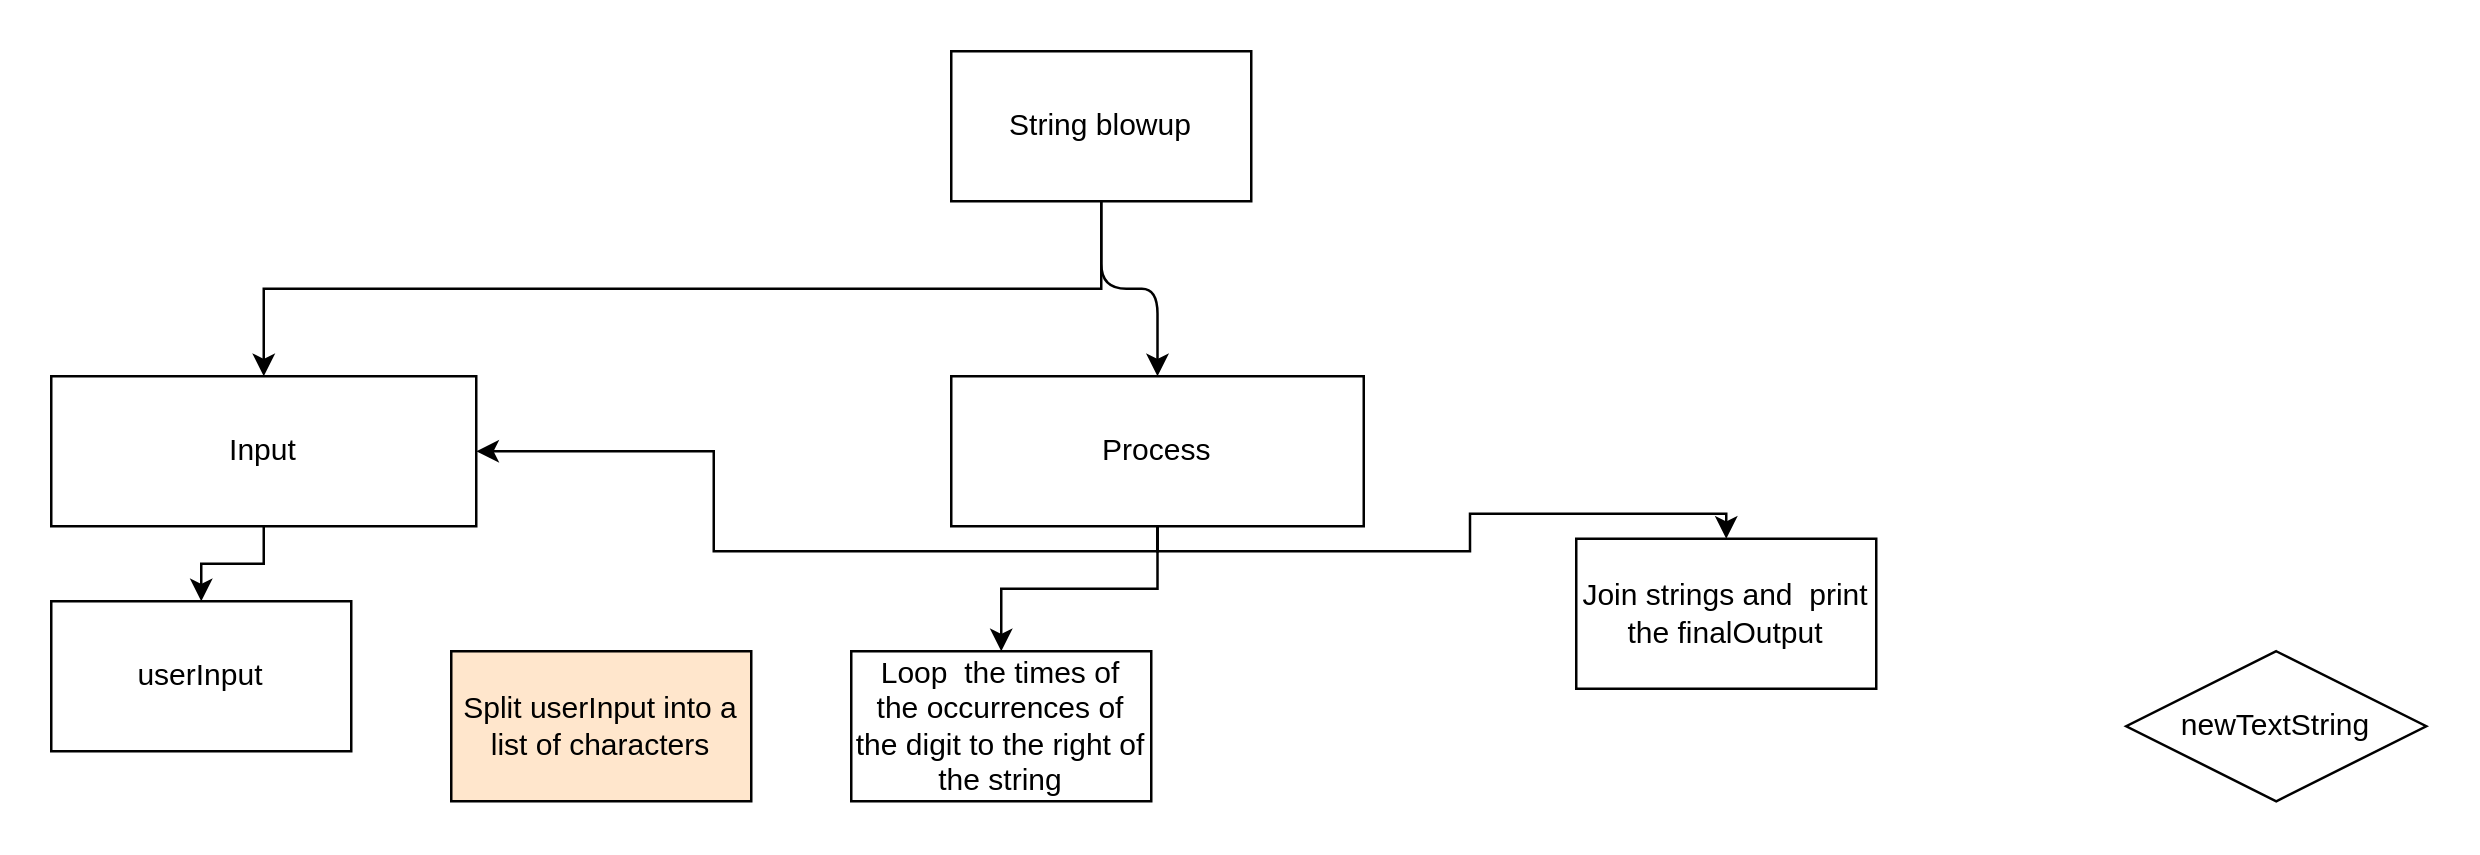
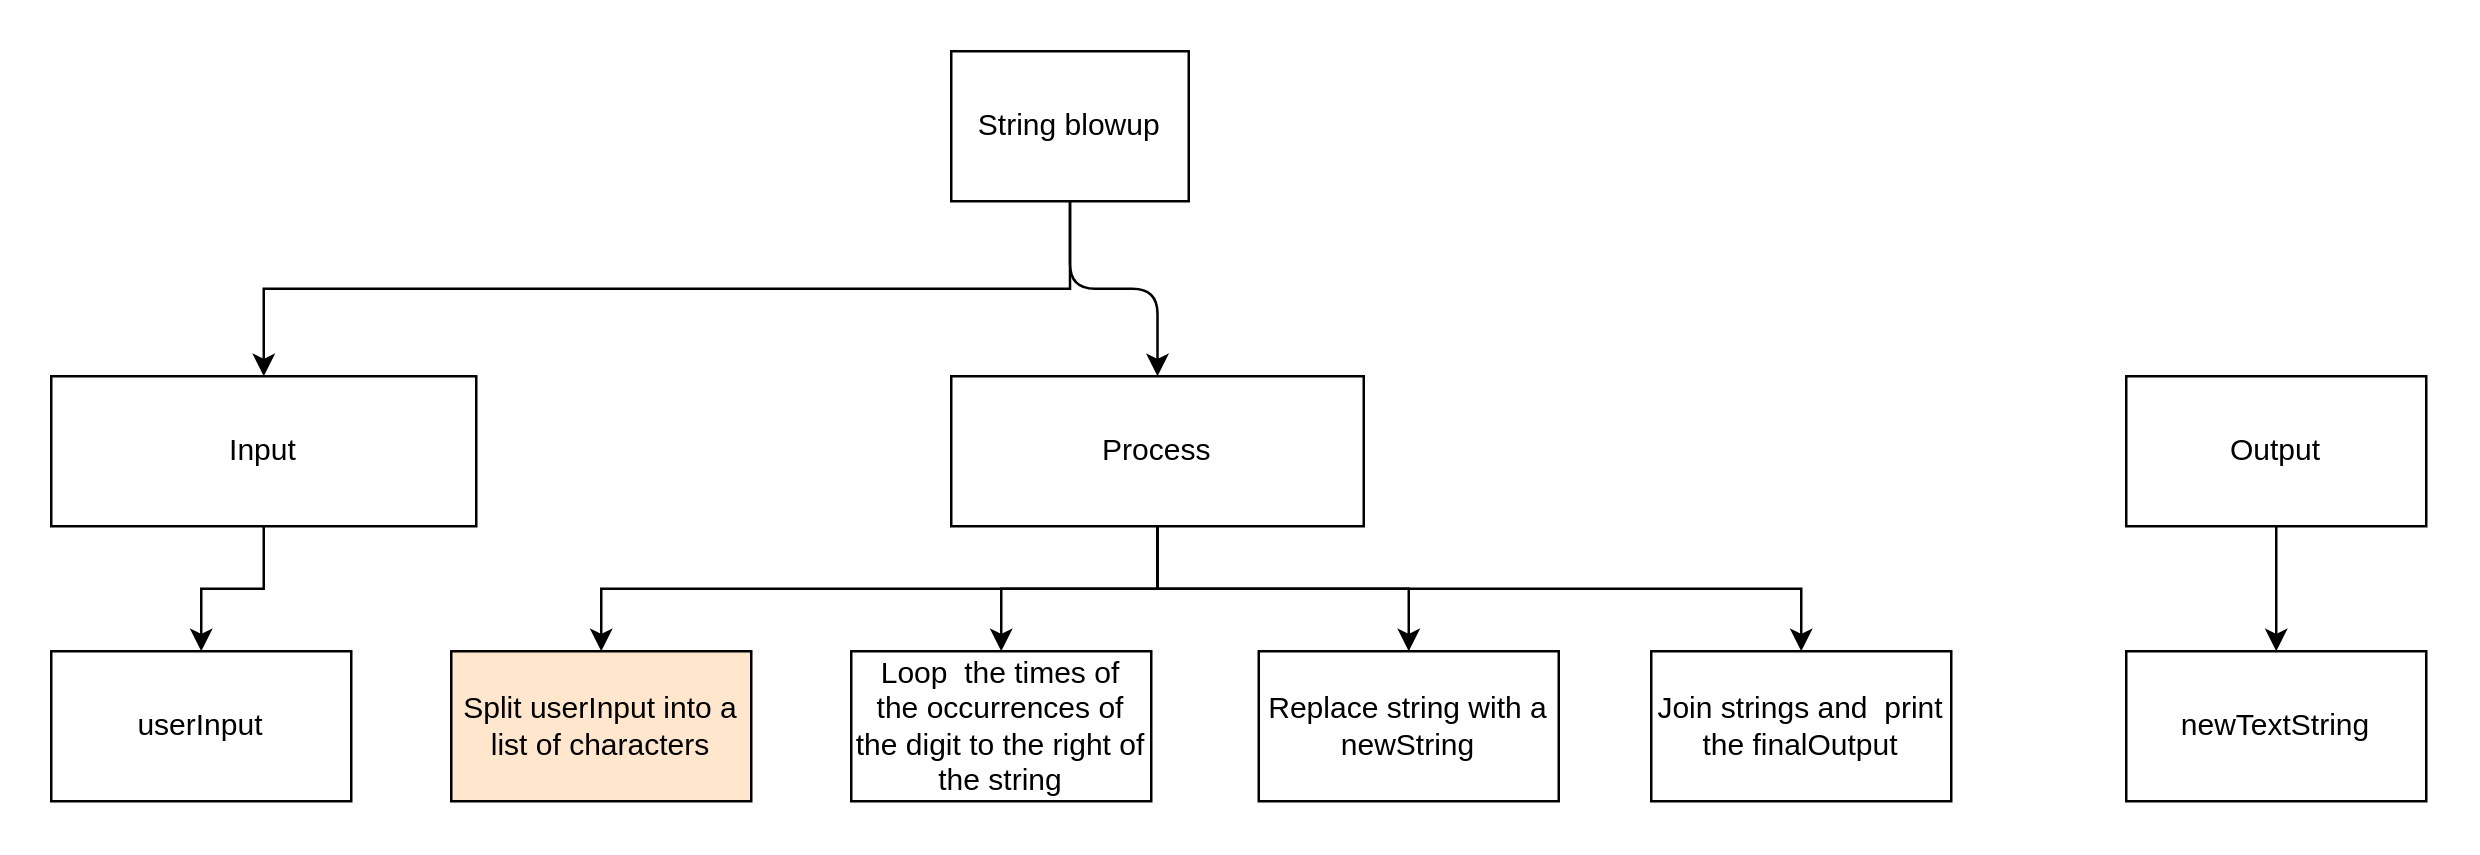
- <mxCell id="4" value="String blowup" style="rounded=0;whiteSpace=wrap;html=1;" parent="1" vertex="1"><mxGeometry x="380" y="20" width="120" height="60" as="geometry" /></mxCell>
+ <mxCell id="4" value="String blowup" style="rounded=0;whiteSpace=wrap;html=1;" parent="1" vertex="1"><mxGeometry x="380" y="20" width="95" height="60" as="geometry" /></mxCell>
+ <mxCell id="13" value="Output" style="rounded=0;whiteSpace=wrap;html=1;" parent="1" vertex="1"><mxGeometry x="850" y="150" width="120" height="60" as="geometry" /></mxCell>
- <mxCell id="7" style="edgeStyle=orthogonalEdgeStyle;rounded=0;html=1;exitX=0.5;exitY=1;exitDx=0;exitDy=0;" parent="1" source="11" target="6" edge="1"><mxGeometry relative="1" as="geometry" /></mxCell>
+ <mxCell id="7" style="edgeStyle=orthogonalEdgeStyle;rounded=0;html=1;exitX=0.5;exitY=1;exitDx=0;exitDy=0;entryX=0.5;entryY=0;entryDx=0;entryDy=0;" parent="1" source="11" target="15" edge="1"><mxGeometry relative="1" as="geometry" /></mxCell>
+ <mxCell id="12" style="edgeStyle=orthogonalEdgeStyle;rounded=0;html=1;exitX=0.5;exitY=1;exitDx=0;exitDy=0;entryX=0.5;entryY=0;entryDx=0;entryDy=0;" parent="1" source="13" target="19" edge="1"><mxGeometry relative="1" as="geometry" /></mxCell>
+ <mxCell id="9" style="edgeStyle=orthogonalEdgeStyle;rounded=0;html=1;exitX=0.5;exitY=1;exitDx=0;exitDy=0;entryX=0.5;entryY=0;entryDx=0;entryDy=0;" parent="1" source="11" target="17" edge="1"><mxGeometry relative="1" as="geometry" /></mxCell>
- <mxCell id="18" value="Join strings and&amp;nbsp; print the finalOutput" style="rounded=0;whiteSpace=wrap;html=1;" parent="1" vertex="1"><mxGeometry x="630" y="215" width="120" height="60" as="geometry" /></mxCell>
+ <mxCell id="18" value="Join strings and&amp;nbsp; print the finalOutput" style="rounded=0;whiteSpace=wrap;html=1;" parent="1" vertex="1"><mxGeometry x="660" y="260" width="120" height="60" as="geometry" /></mxCell>
- <mxCell id="14" value="userInput" style="rounded=0;whiteSpace=wrap;html=1;" parent="1" vertex="1"><mxGeometry x="20" y="240" width="120" height="60" as="geometry" /></mxCell>
+ <mxCell id="14" value="userInput" style="rounded=0;whiteSpace=wrap;html=1;" parent="1" vertex="1"><mxGeometry x="20" y="260" width="120" height="60" as="geometry" /></mxCell>
+ <mxCell id="17" value="Replace string with a newString" style="rounded=0;whiteSpace=wrap;html=1;" parent="1" vertex="1"><mxGeometry x="503" y="260" width="120" height="60" as="geometry" /></mxCell>
- <mxCell id="19" value="newTextString" style="rhombus;whiteSpace=wrap;html=1;" parent="1" vertex="1"><mxGeometry x="850" y="260" width="120" height="60" as="geometry" /></mxCell>
+ <mxCell id="19" value="newTextString" style="rounded=0;whiteSpace=wrap;html=1;" parent="1" vertex="1"><mxGeometry x="850" y="260" width="120" height="60" as="geometry" /></mxCell>
